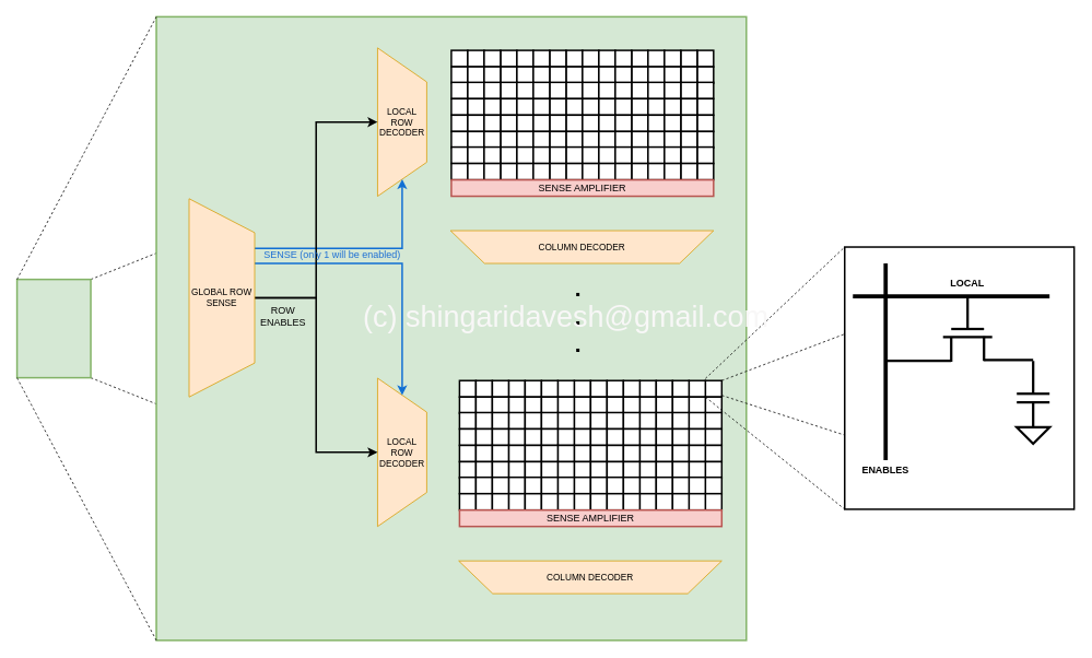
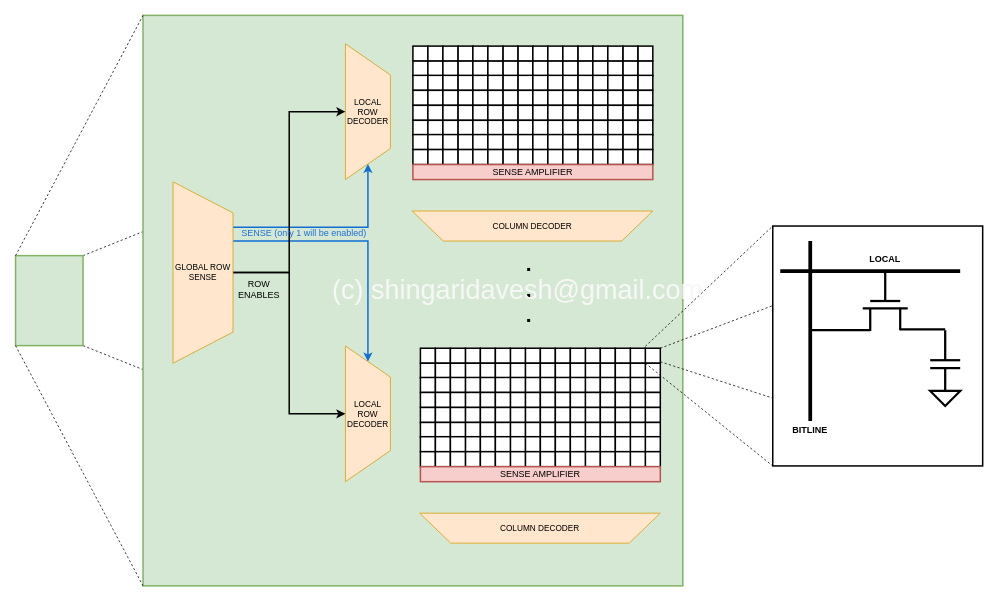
- <mxCell id="298" value="&lt;b&gt;ENABLES&lt;/b&gt;" style="text;html=1;align=center;verticalAlign=middle;whiteSpace=wrap;rounded=0;" vertex="1" parent="1"><mxGeometry x="1050" y="558" width="60" height="30" as="geometry" /></mxCell>
+ <mxCell id="298" value="&lt;b&gt;BITLINE&lt;/b&gt;" style="text;html=1;align=center;verticalAlign=middle;whiteSpace=wrap;rounded=0;" vertex="1" parent="1"><mxGeometry x="1050" y="558" width="60" height="30" as="geometry" /></mxCell>
